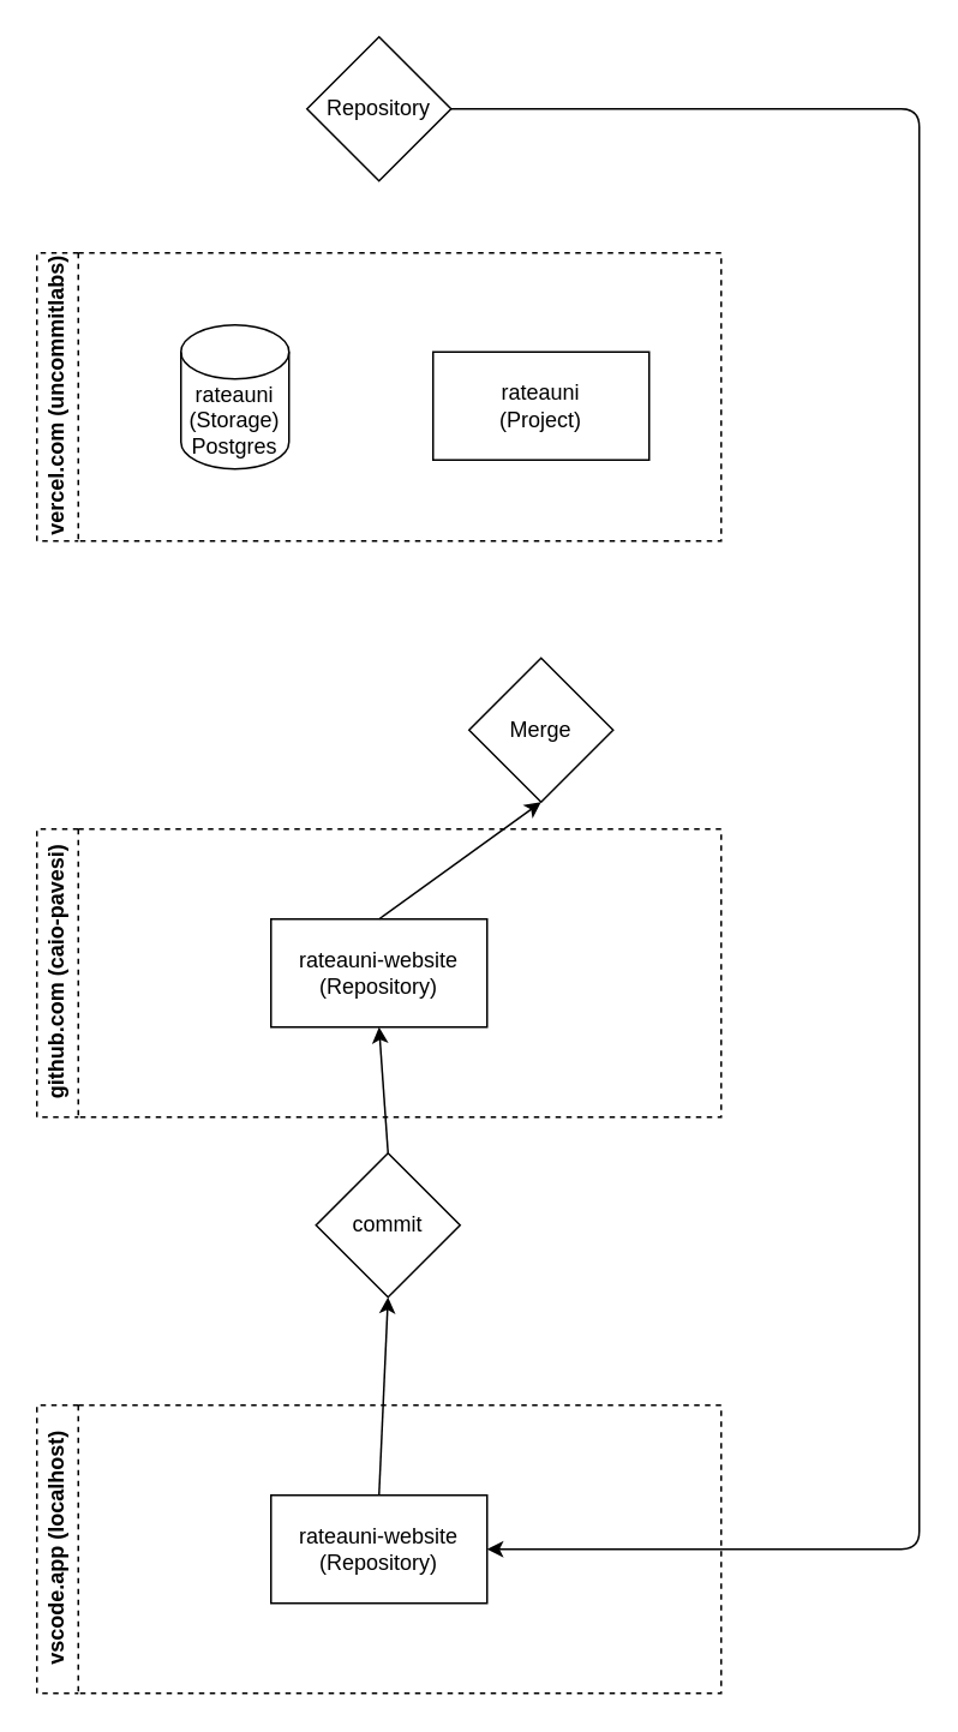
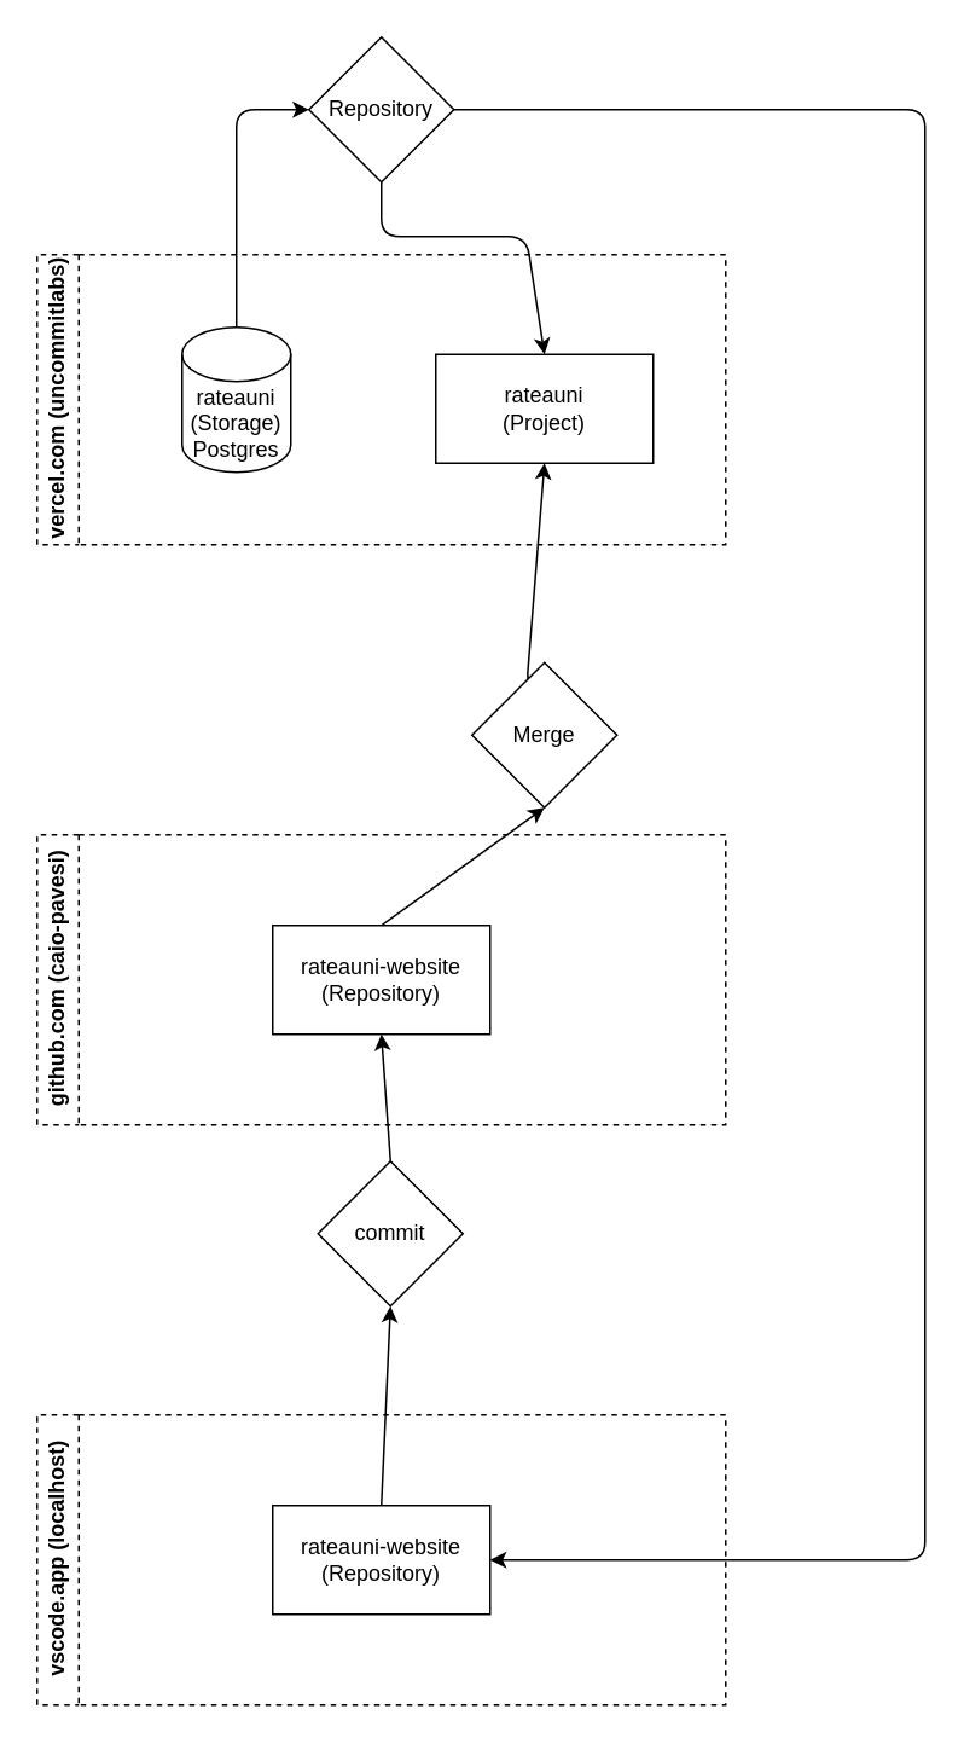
+ <mxCell id="18" style="edgeStyle=none;html=1;exitX=0.5;exitY=0;exitDx=0;exitDy=0;exitPerimeter=0;entryX=0;entryY=0.5;entryDx=0;entryDy=0;" parent="1" source="11" target="17" edge="1"><mxGeometry relative="1" as="geometry"><mxPoint x="210" y="100" as="targetPoint" /><Array as="points"><mxPoint x="130" y="60" /></Array></mxGeometry></mxCell>
+ <mxCell id="15" style="edgeStyle=none;html=1;exitX=0.5;exitY=1;exitDx=0;exitDy=0;entryX=0.5;entryY=0;entryDx=0;entryDy=0;" parent="1" source="17" target="10" edge="1"><mxGeometry relative="1" as="geometry"><Array as="points"><mxPoint x="210" y="130" /><mxPoint x="290" y="130" /></Array></mxGeometry></mxCell>
+ <mxCell id="12" style="edgeStyle=none;html=1;exitX=1;exitY=0.5;exitDx=0;exitDy=0;entryX=0.5;entryY=1;entryDx=0;entryDy=0;" parent="1" source="13" target="10" edge="1"><mxGeometry relative="1" as="geometry"><Array as="points"><mxPoint x="290" y="380" /></Array></mxGeometry></mxCell>
